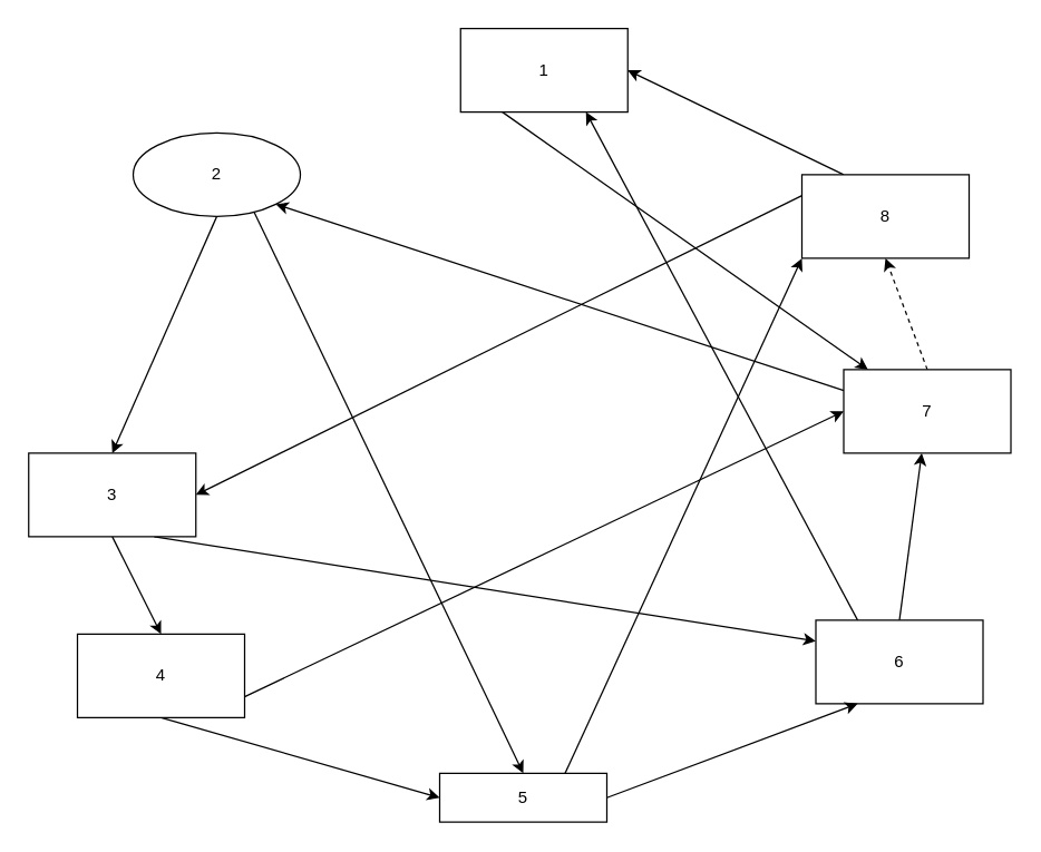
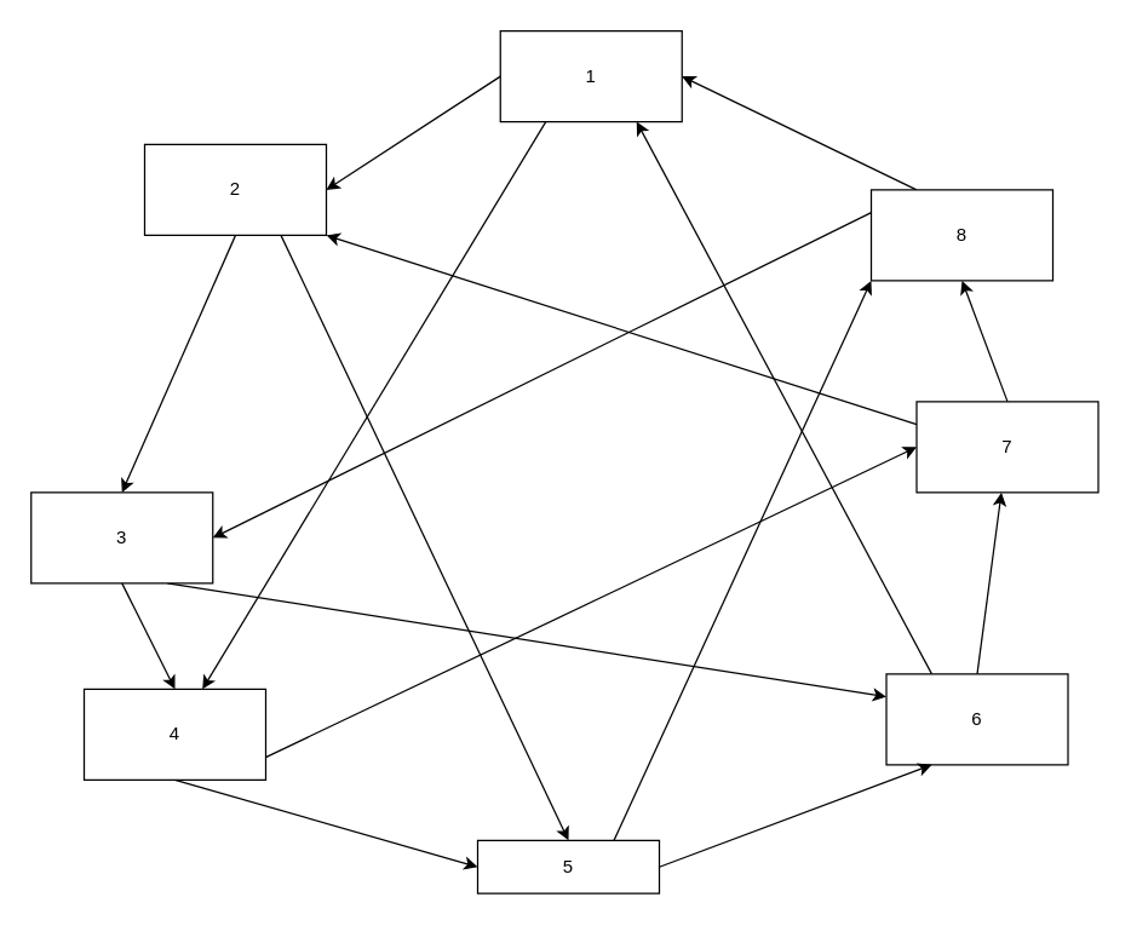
+ <mxCell id="2" style="edgeStyle=none;rounded=0;orthogonalLoop=1;jettySize=auto;html=1;exitX=0;exitY=0.5;exitDx=0;exitDy=0;entryX=1;entryY=0.5;entryDx=0;entryDy=0;" edge="1" parent="1" source="4" target="7"><mxGeometry relative="1" as="geometry" /></mxCell>
- <mxCell id="7" value="2" style="ellipse;whiteSpace=wrap;html=1;" vertex="1" parent="1"><mxGeometry x="95" y="95" width="120" height="60" as="geometry" /></mxCell>
+ <mxCell id="7" value="2" style="rounded=0;whiteSpace=wrap;html=1;" vertex="1" parent="1"><mxGeometry x="95" y="95" width="120" height="60" as="geometry" /></mxCell>
- <mxCell id="3" style="edgeStyle=none;rounded=0;orthogonalLoop=1;jettySize=auto;html=1;exitX=0.25;exitY=1;exitDx=0;exitDy=0;" edge="1" parent="1" source="4" target="19"><mxGeometry relative="1" as="geometry" /></mxCell>
+ <mxCell id="3" style="edgeStyle=none;rounded=0;orthogonalLoop=1;jettySize=auto;html=1;exitX=0.25;exitY=1;exitDx=0;exitDy=0;" edge="1" parent="1" source="4" target="13"><mxGeometry relative="1" as="geometry" /></mxCell>
- <mxCell id="17" style="edgeStyle=none;rounded=0;orthogonalLoop=1;jettySize=auto;html=1;exitX=0.5;exitY=0;exitDx=0;exitDy=0;entryX=0.5;entryY=1;entryDx=0;entryDy=0;dashed=1;" edge="1" parent="1" source="19" target="22"><mxGeometry relative="1" as="geometry" /></mxCell>
+ <mxCell id="17" style="edgeStyle=none;rounded=0;orthogonalLoop=1;jettySize=auto;html=1;exitX=0.5;exitY=0;exitDx=0;exitDy=0;entryX=0.5;entryY=1;entryDx=0;entryDy=0;" edge="1" parent="1" source="19" target="22"><mxGeometry relative="1" as="geometry" /></mxCell>
